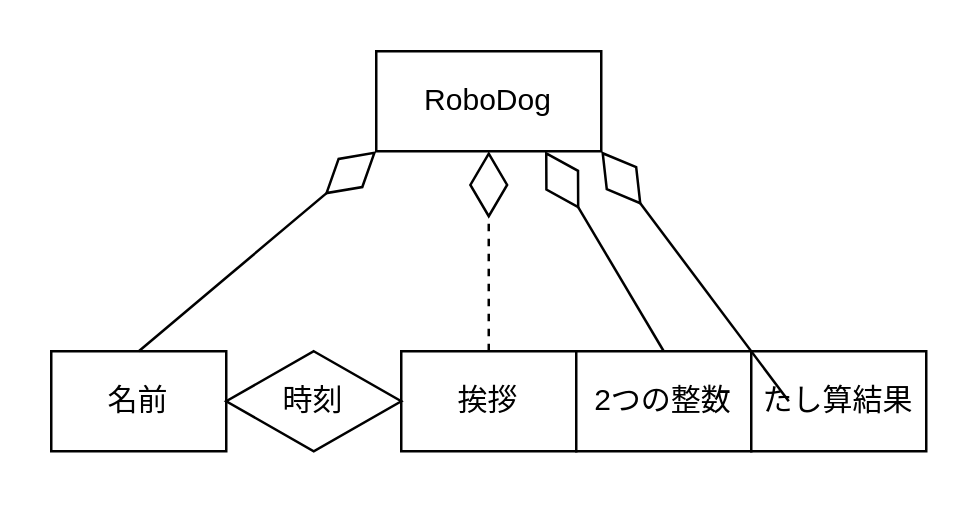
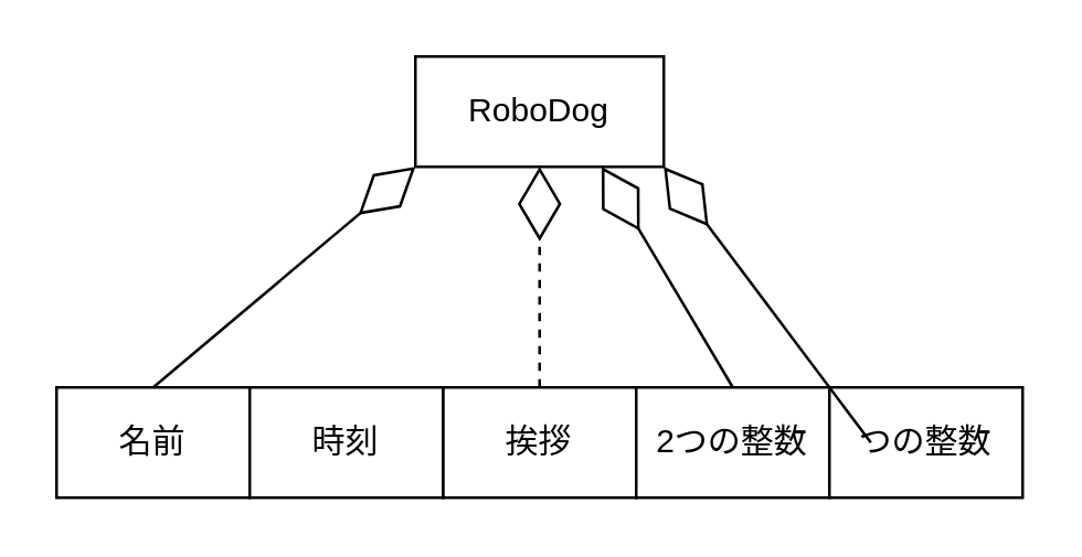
- <mxCell id="11" value="時刻" style="rhombus;whiteSpace=wrap;html=1;" vertex="1" parent="1"><mxGeometry x="90" y="140" width="70" height="40" as="geometry" /></mxCell>
+ <mxCell id="11" value="時刻" style="whiteSpace=wrap;html=1;" vertex="1" parent="1"><mxGeometry x="90" y="140" width="70" height="40" as="geometry" /></mxCell>
- <mxCell id="9" value="たし算結果" style="whiteSpace=wrap;html=1;" vertex="1" parent="1"><mxGeometry x="300" y="140" width="70" height="40" as="geometry" /></mxCell>
+ <mxCell id="9" value="つの整数" style="whiteSpace=wrap;html=1;" vertex="1" parent="1"><mxGeometry x="300" y="140" width="70" height="40" as="geometry" /></mxCell>
